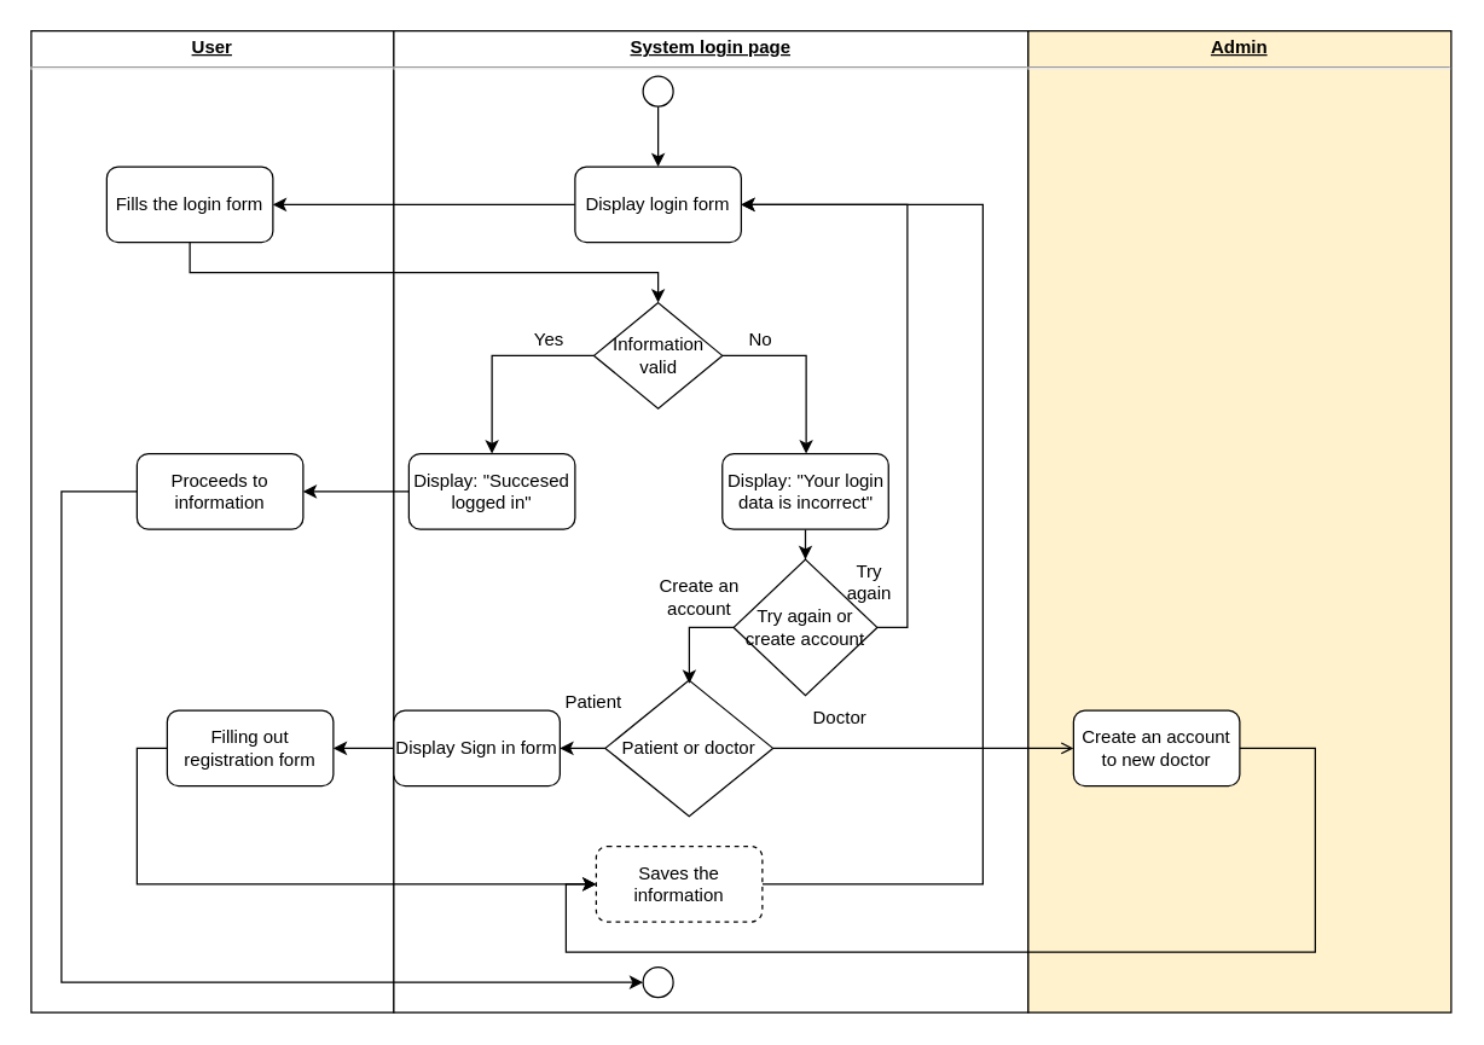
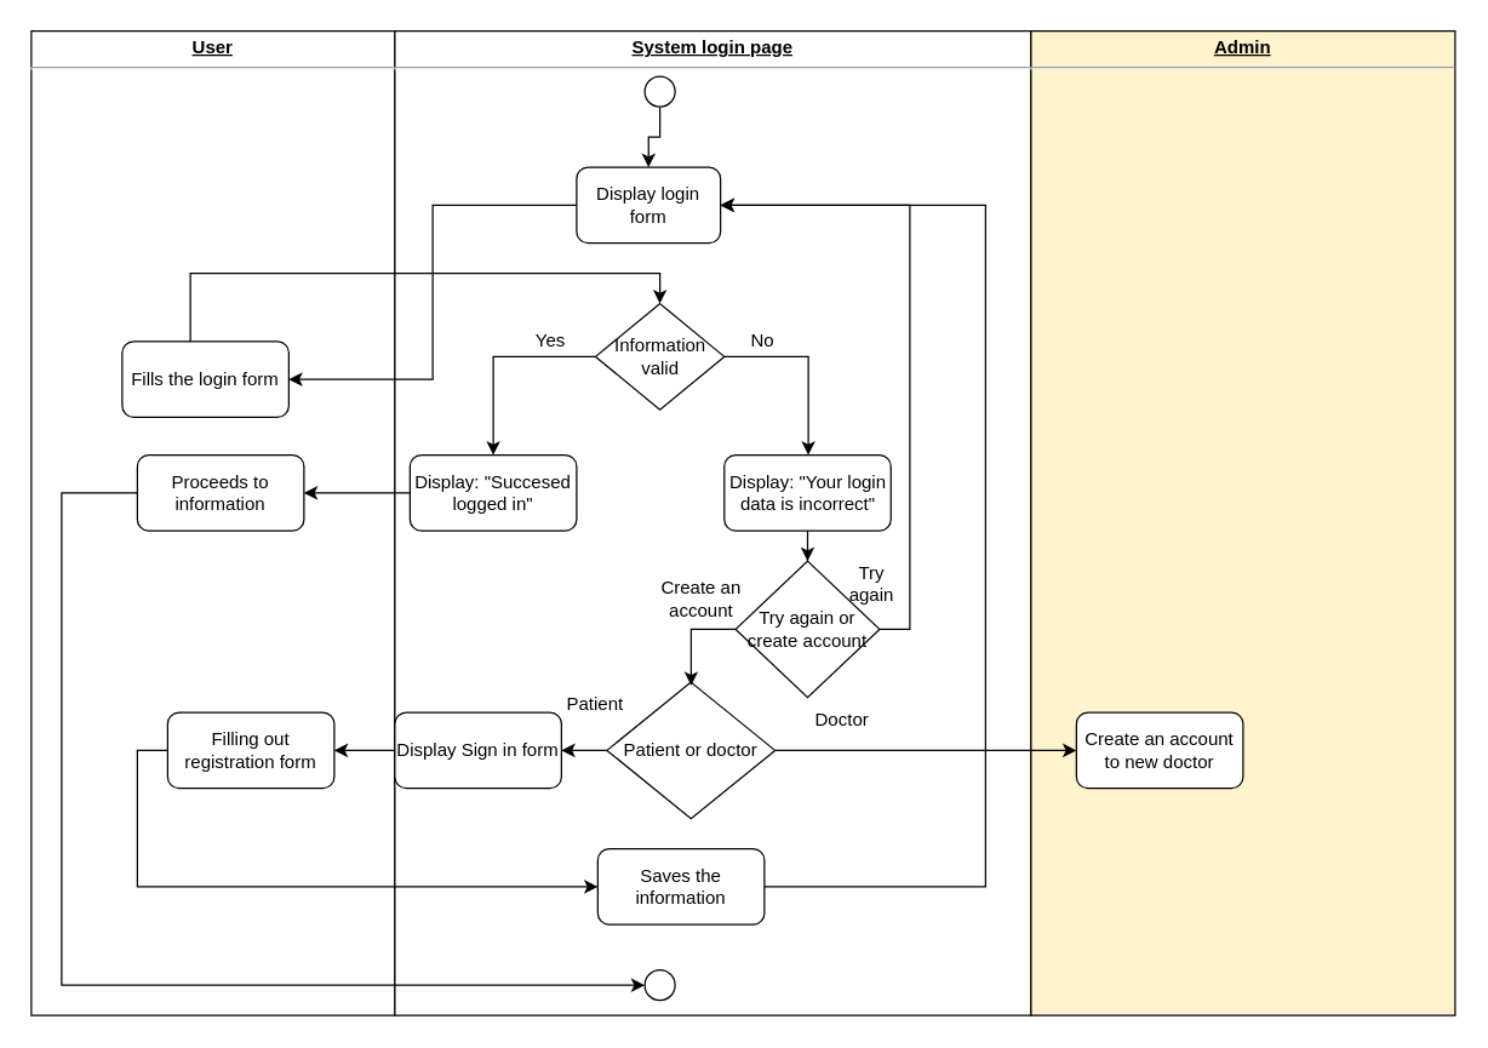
- <mxCell id="5" value="Fills the login form" style="rounded=1;whiteSpace=wrap;html=1;" vertex="1" parent="1"><mxGeometry x="70" y="110" width="110" height="50" as="geometry" /></mxCell>
+ <mxCell id="5" value="Fills the login form" style="rounded=1;whiteSpace=wrap;html=1;" vertex="1" parent="1"><mxGeometry x="80" y="225" width="110" height="50" as="geometry" /></mxCell>
- <mxCell id="9" value="Display login form" style="rounded=1;whiteSpace=wrap;html=1;" vertex="1" parent="1"><mxGeometry x="380" y="110" width="110" height="50" as="geometry" /></mxCell>
+ <mxCell id="9" value="Display login form" style="rounded=1;whiteSpace=wrap;html=1;" vertex="1" parent="1"><mxGeometry x="380" y="110" width="95" height="50" as="geometry" /></mxCell>
- <mxCell id="27" style="edgeStyle=orthogonalEdgeStyle;rounded=0;orthogonalLoop=1;jettySize=auto;html=1;entryX=0;entryY=0.5;entryDx=0;entryDy=0;endArrow=open;" edge="1" parent="1" source="28" target="39"><mxGeometry relative="1" as="geometry" /></mxCell>
+ <mxCell id="27" style="edgeStyle=orthogonalEdgeStyle;rounded=0;orthogonalLoop=1;jettySize=auto;html=1;entryX=0;entryY=0.5;entryDx=0;entryDy=0;" edge="1" parent="1" source="28" target="39"><mxGeometry relative="1" as="geometry" /></mxCell>
- <mxCell id="37" value="Saves the information" style="rounded=1;whiteSpace=wrap;html=1;dashed=1;" vertex="1" parent="1"><mxGeometry x="394" y="560" width="110" height="50" as="geometry" /></mxCell>
+ <mxCell id="37" value="Saves the information" style="rounded=1;whiteSpace=wrap;html=1;" vertex="1" parent="1"><mxGeometry x="394" y="560" width="110" height="50" as="geometry" /></mxCell>
- <mxCell id="38" style="edgeStyle=orthogonalEdgeStyle;rounded=0;orthogonalLoop=1;jettySize=auto;html=1;entryX=0;entryY=0.5;entryDx=0;entryDy=0;" edge="1" parent="1" source="39" target="37"><mxGeometry relative="1" as="geometry"><Array as="points"><mxPoint x="870" y="495" /><mxPoint x="870" y="630" /><mxPoint x="374" y="630" /><mxPoint x="374" y="585" /></Array></mxGeometry></mxCell>
